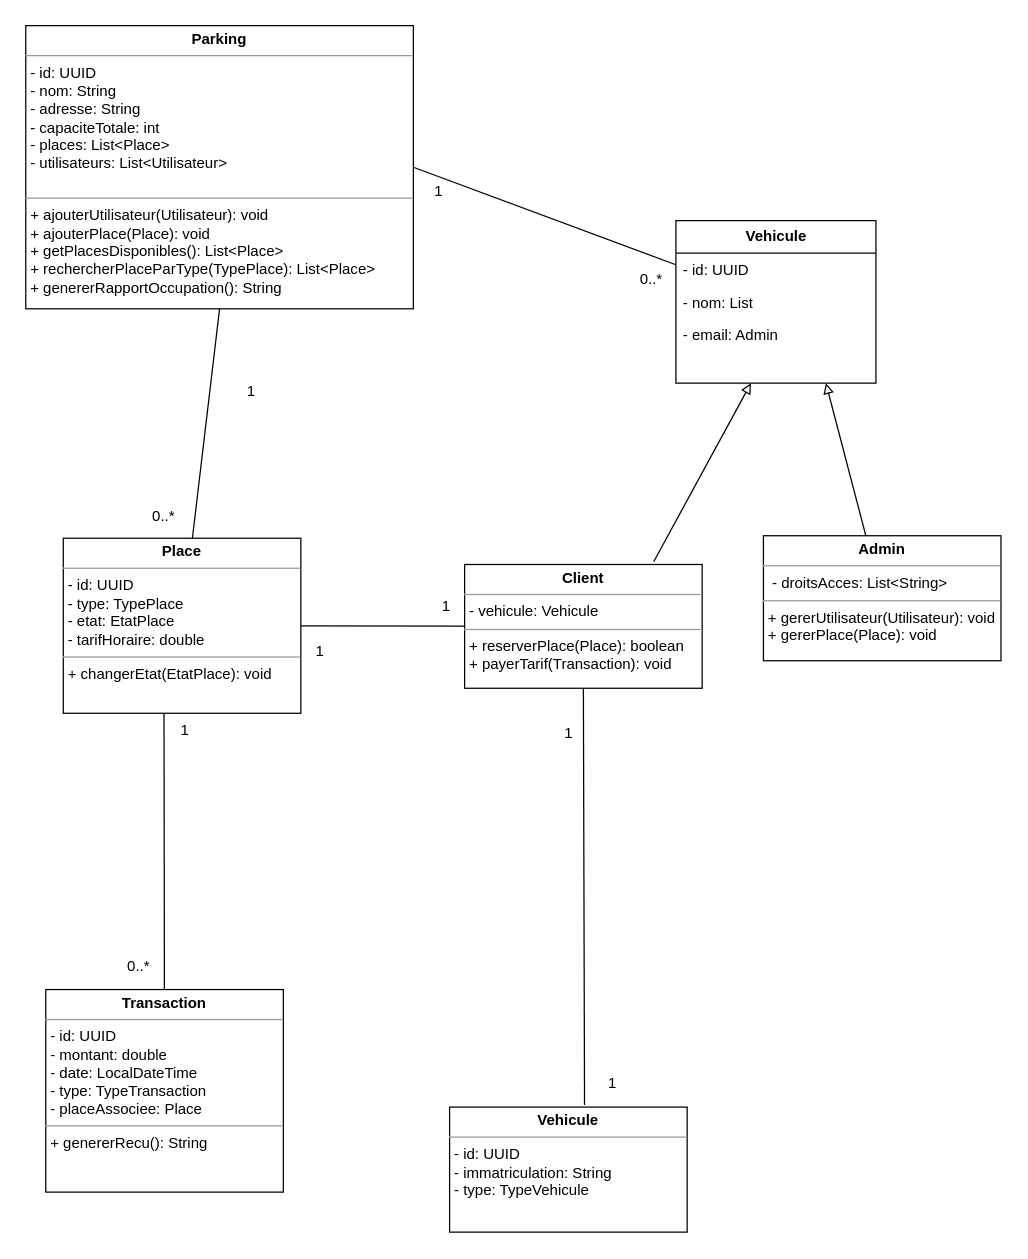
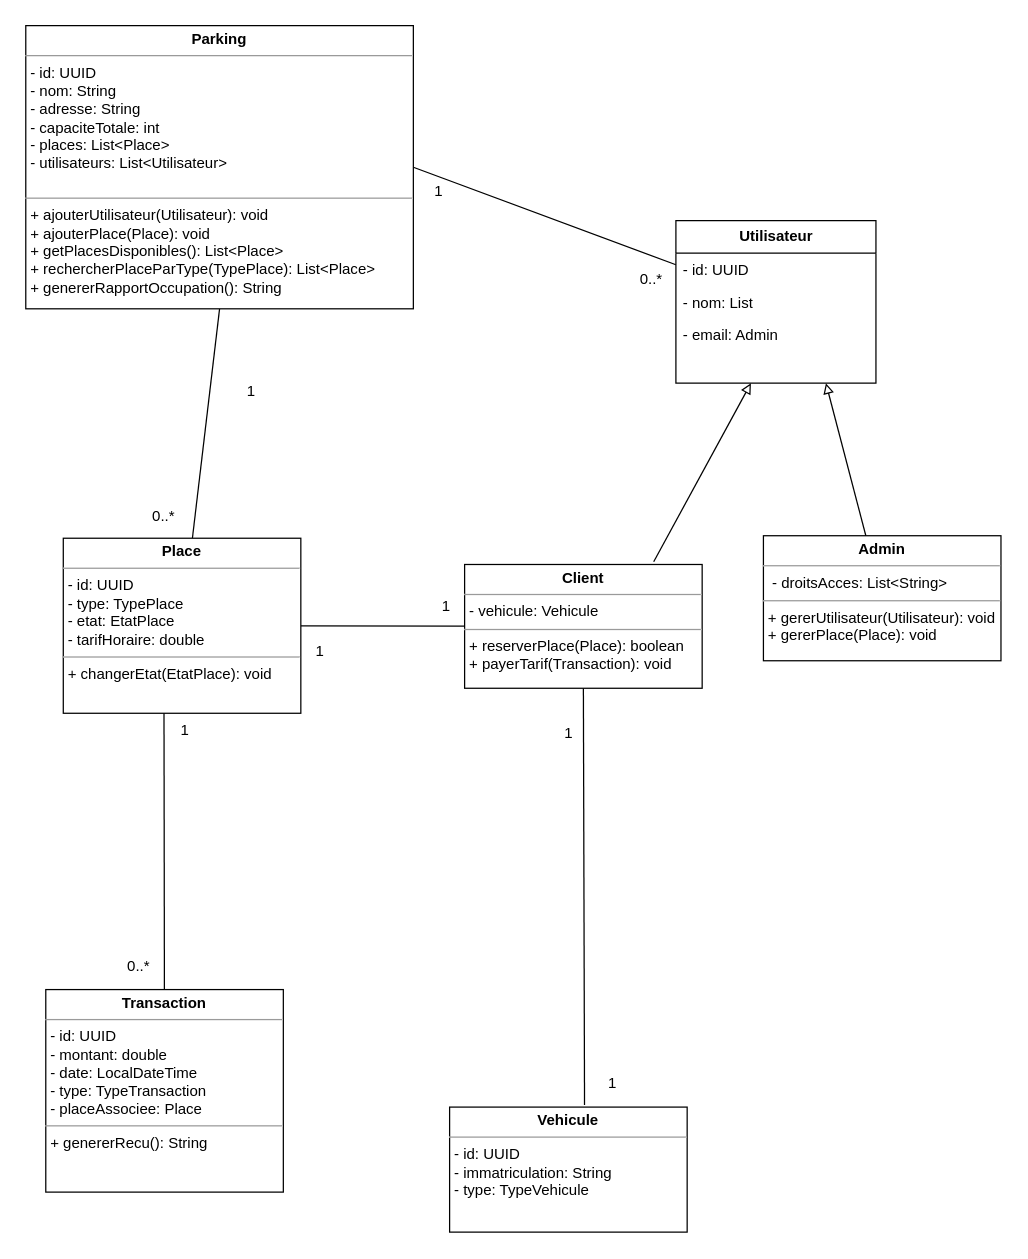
- <mxCell id="12" value="&lt;font face=&quot;Helvetica&quot;&gt;&lt;span style=&quot;font-size: 12px;&quot;&gt;&lt;b&gt;Vehicule&lt;/b&gt;&lt;/span&gt;&lt;/font&gt;" style="swimlane;html=1;fontStyle=0;childLayout=stackLayout;horizontal=1;startSize=26;fillColor=none;horizontalStack=0;resizeParent=1;resizeLast=0;collapsible=1;marginBottom=0;swimlaneFillColor=#ffffff;rounded=0;shadow=0;comic=0;labelBackgroundColor=none;strokeWidth=1;fontFamily=Verdana;fontSize=10;align=center;" vertex="1" parent="1"><mxGeometry x="540" y="176" width="160" height="130" as="geometry" /></mxCell>
+ <mxCell id="12" value="&lt;font face=&quot;Helvetica&quot;&gt;&lt;span style=&quot;font-size: 12px;&quot;&gt;&lt;b&gt;Utilisateur&lt;/b&gt;&lt;/span&gt;&lt;/font&gt;" style="swimlane;html=1;fontStyle=0;childLayout=stackLayout;horizontal=1;startSize=26;fillColor=none;horizontalStack=0;resizeParent=1;resizeLast=0;collapsible=1;marginBottom=0;swimlaneFillColor=#ffffff;rounded=0;shadow=0;comic=0;labelBackgroundColor=none;strokeWidth=1;fontFamily=Verdana;fontSize=10;align=center;" vertex="1" parent="1"><mxGeometry x="540" y="176" width="160" height="130" as="geometry" /></mxCell>
